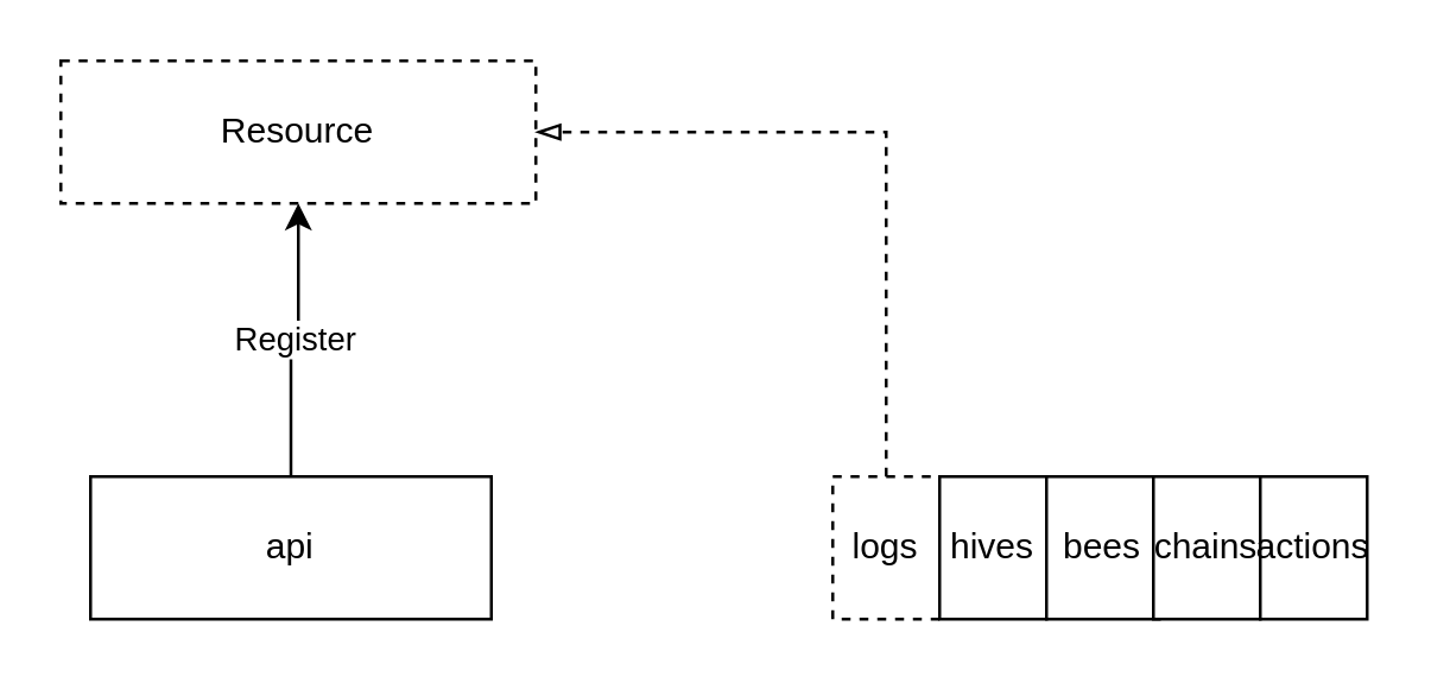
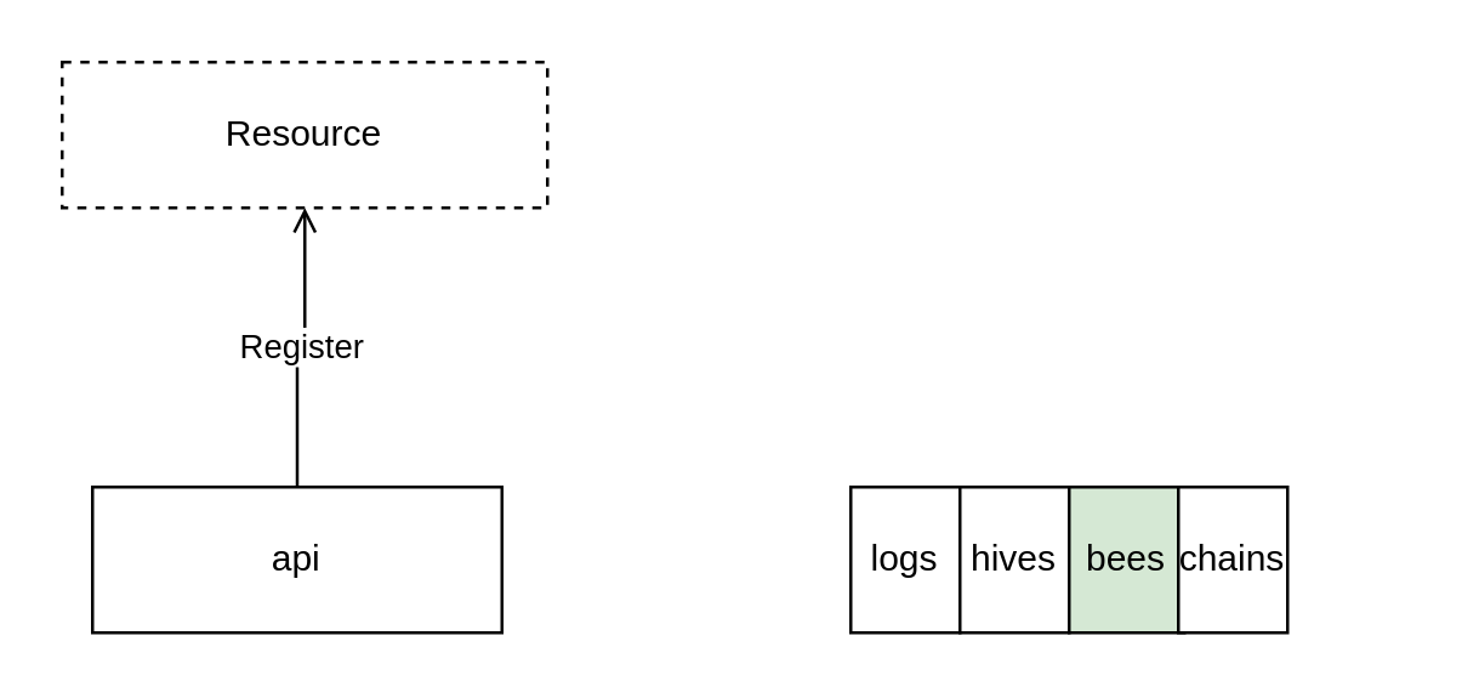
- <mxCell id="11" style="edgeStyle=orthogonalEdgeStyle;rounded=0;orthogonalLoop=1;jettySize=auto;html=1;exitX=0.5;exitY=0;exitDx=0;exitDy=0;entryX=1;entryY=0.5;entryDx=0;entryDy=0;dashed=1;endArrow=blockThin;endFill=0;" parent="1" source="6" target="4" edge="1"><mxGeometry relative="1" as="geometry" /></mxCell>
- <mxCell id="2" value="Register" style="edgeStyle=orthogonalEdgeStyle;rounded=0;orthogonalLoop=1;jettySize=auto;html=1;exitX=0.5;exitY=0;exitDx=0;exitDy=0;entryX=0.5;entryY=1;entryDx=0;entryDy=0;" edge="1" parent="1" source="3" target="4"><mxGeometry relative="1" as="geometry" /></mxCell>
+ <mxCell id="2" value="Register" style="edgeStyle=orthogonalEdgeStyle;rounded=0;orthogonalLoop=1;jettySize=auto;html=1;exitX=0.5;exitY=0;exitDx=0;exitDy=0;entryX=0.5;entryY=1;entryDx=0;entryDy=0;endArrow=open;" edge="1" parent="1" source="3" target="4"><mxGeometry relative="1" as="geometry" /></mxCell>
- <mxCell id="6" value="logs" style="rounded=0;whiteSpace=wrap;html=1;dashed=1;" parent="5" vertex="1"><mxGeometry width="36" height="48" as="geometry" /></mxCell>
+ <mxCell id="6" value="logs" style="rounded=0;whiteSpace=wrap;html=1;" parent="5" vertex="1"><mxGeometry width="36" height="48" as="geometry" /></mxCell>
- <mxCell id="8" value="bees" style="rounded=0;whiteSpace=wrap;html=1;" parent="5" vertex="1"><mxGeometry x="72" width="38" height="48" as="geometry" /></mxCell>
+ <mxCell id="8" value="bees" style="rounded=0;whiteSpace=wrap;html=1;fillColor=#d5e8d4;" parent="5" vertex="1"><mxGeometry x="72" width="38" height="48" as="geometry" /></mxCell>
- <mxCell id="10" value="actions" style="rounded=0;whiteSpace=wrap;html=1;" parent="1" vertex="1"><mxGeometry x="424" y="160" width="36" height="48" as="geometry" /></mxCell>
